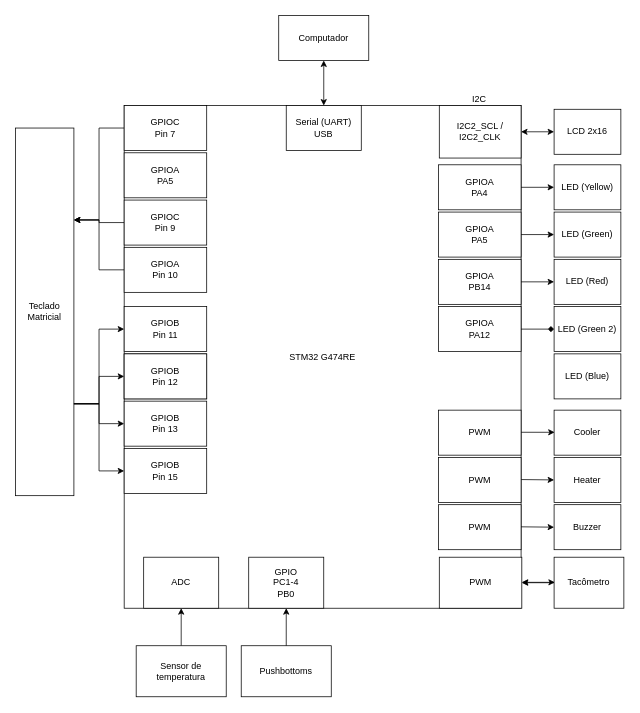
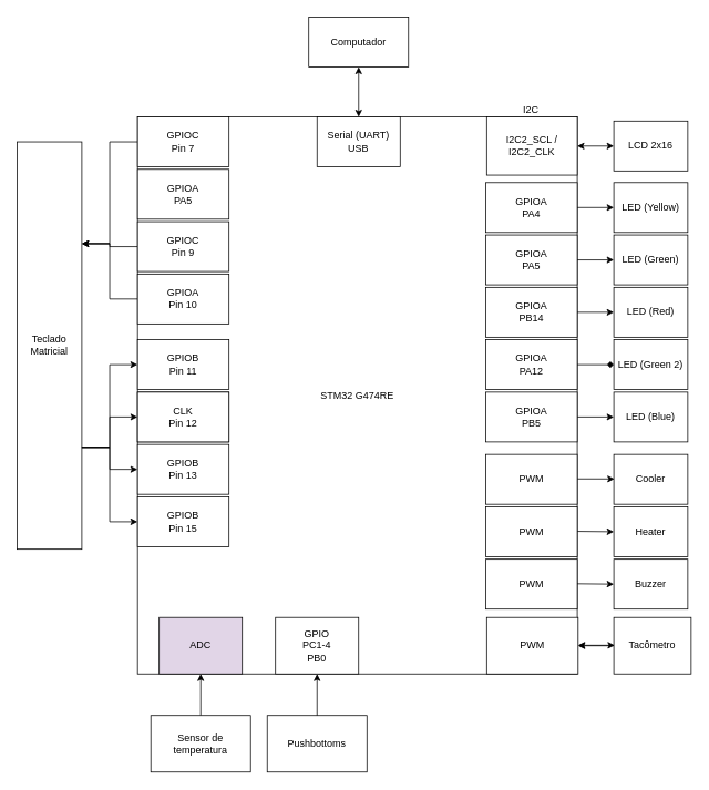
- <mxCell id="53" value="GPIOB&lt;div&gt;Pin 12&lt;/div&gt;" style="rounded=0;whiteSpace=wrap;html=1;" parent="1" vertex="1"><mxGeometry x="165" y="471" width="110" height="60" as="geometry" /></mxCell>
+ <mxCell id="53" value="CLK&lt;div&gt;Pin 12&lt;/div&gt;" style="rounded=0;whiteSpace=wrap;html=1;" parent="1" vertex="1"><mxGeometry x="165" y="471" width="110" height="60" as="geometry" /></mxCell>
+ <mxCell id="37" value="GPIOA&lt;div&gt;PB5&lt;/div&gt;" style="rounded=0;whiteSpace=wrap;html=1;" parent="1" vertex="1"><mxGeometry x="584" y="471" width="110" height="60" as="geometry" /></mxCell>
+ <mxCell id="36" value="" style="edgeStyle=orthogonalEdgeStyle;rounded=0;orthogonalLoop=1;jettySize=auto;html=1;" parent="1" source="37" target="38" edge="1"><mxGeometry relative="1" as="geometry" /></mxCell>
- <mxCell id="15" value="ADC" style="rounded=0;whiteSpace=wrap;html=1;" parent="1" vertex="1"><mxGeometry x="191" y="742" width="100" height="68" as="geometry" /></mxCell>
+ <mxCell id="15" value="ADC" style="rounded=0;whiteSpace=wrap;html=1;fillColor=#e1d5e7;" parent="1" vertex="1"><mxGeometry x="191" y="742" width="100" height="68" as="geometry" /></mxCell>
